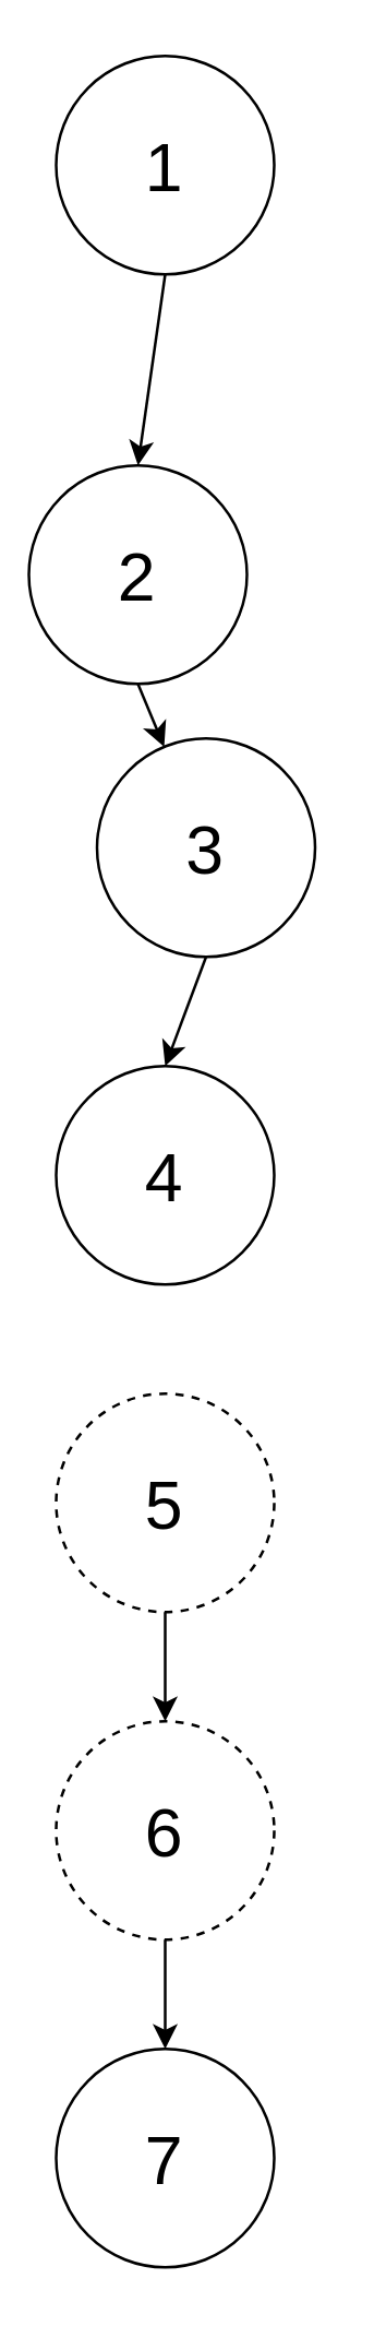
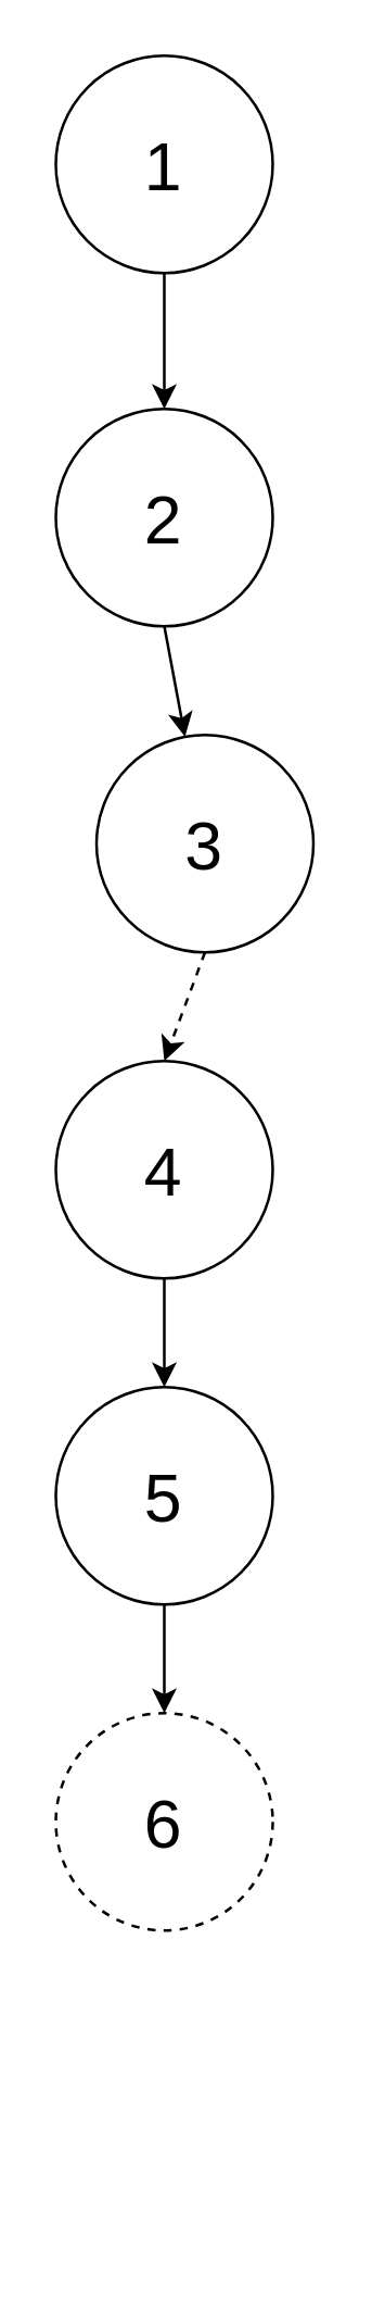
- <mxCell id="3" value="&lt;font style=&quot;font-size: 25px&quot;&gt;2&lt;/font&gt;" style="ellipse;whiteSpace=wrap;html=1;aspect=fixed;" vertex="1" parent="1"><mxGeometry x="10" y="170" width="80" height="80" as="geometry" /></mxCell>
+ <mxCell id="3" value="&lt;font style=&quot;font-size: 25px&quot;&gt;2&lt;/font&gt;" style="ellipse;whiteSpace=wrap;html=1;aspect=fixed;" vertex="1" parent="1"><mxGeometry x="20" y="150" width="80" height="80" as="geometry" /></mxCell>
- <mxCell id="9" value="" style="endArrow=classic;html=1;exitX=0.5;exitY=1;exitDx=0;exitDy=0;entryX=0.5;entryY=0;entryDx=0;entryDy=0;" edge="1" parent="1" source="4" target="5"><mxGeometry width="50" height="50" relative="1" as="geometry"><mxPoint x="-110" y="370" as="sourcePoint" /><mxPoint x="-60" y="320" as="targetPoint" /></mxGeometry></mxCell>
+ <mxCell id="9" value="" style="endArrow=classic;html=1;exitX=0.5;exitY=1;exitDx=0;exitDy=0;entryX=0.5;entryY=0;entryDx=0;entryDy=0;dashed=1;" edge="1" parent="1" source="4" target="5"><mxGeometry width="50" height="50" relative="1" as="geometry"><mxPoint x="-110" y="370" as="sourcePoint" /><mxPoint x="-60" y="320" as="targetPoint" /></mxGeometry></mxCell>
+ <mxCell id="10" value="" style="endArrow=classic;html=1;exitX=0.5;exitY=1;exitDx=0;exitDy=0;entryX=0.5;entryY=0;entryDx=0;entryDy=0;" edge="1" parent="1" source="5" target="6"><mxGeometry width="50" height="50" relative="1" as="geometry"><mxPoint x="-70" y="490" as="sourcePoint" /><mxPoint x="-20" y="440" as="targetPoint" /></mxGeometry></mxCell>
- <mxCell id="6" value="&lt;font style=&quot;font-size: 25px&quot;&gt;5&lt;/font&gt;" style="ellipse;whiteSpace=wrap;html=1;aspect=fixed;dashed=1;" vertex="1" parent="1"><mxGeometry x="20" y="510" width="80" height="80" as="geometry" /></mxCell>
+ <mxCell id="6" value="&lt;font style=&quot;font-size: 25px&quot;&gt;5&lt;/font&gt;" style="ellipse;whiteSpace=wrap;html=1;aspect=fixed;" vertex="1" parent="1"><mxGeometry x="20" y="510" width="80" height="80" as="geometry" /></mxCell>
- <mxCell id="14" value="" style="endArrow=classic;html=1;exitX=0.5;exitY=1;exitDx=0;exitDy=0;" edge="1" parent="1" source="11" target="12"><mxGeometry width="50" height="50" relative="1" as="geometry"><mxPoint x="-90" y="770" as="sourcePoint" /><mxPoint x="-40" y="720" as="targetPoint" /></mxGeometry></mxCell>
- <mxCell id="12" value="&lt;font style=&quot;font-size: 25px&quot;&gt;7&lt;/font&gt;" style="ellipse;whiteSpace=wrap;html=1;aspect=fixed;" vertex="1" parent="1"><mxGeometry x="20" y="750" width="80" height="80" as="geometry" /></mxCell>
